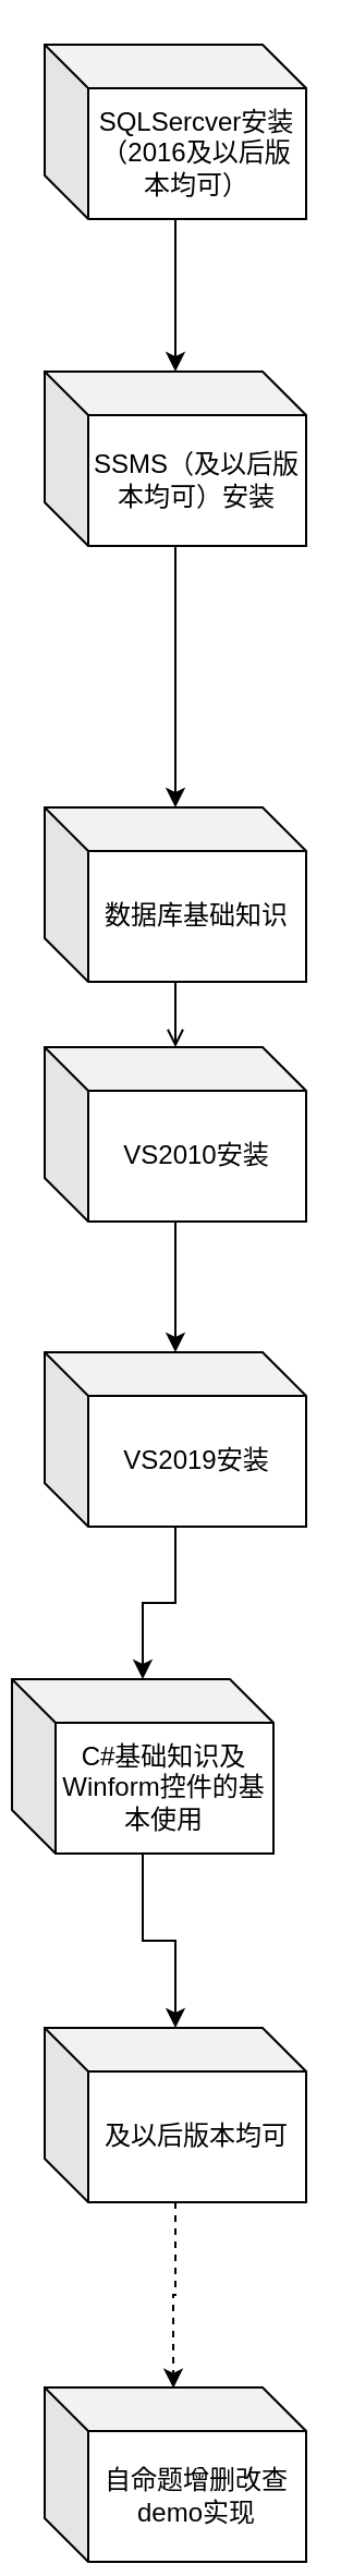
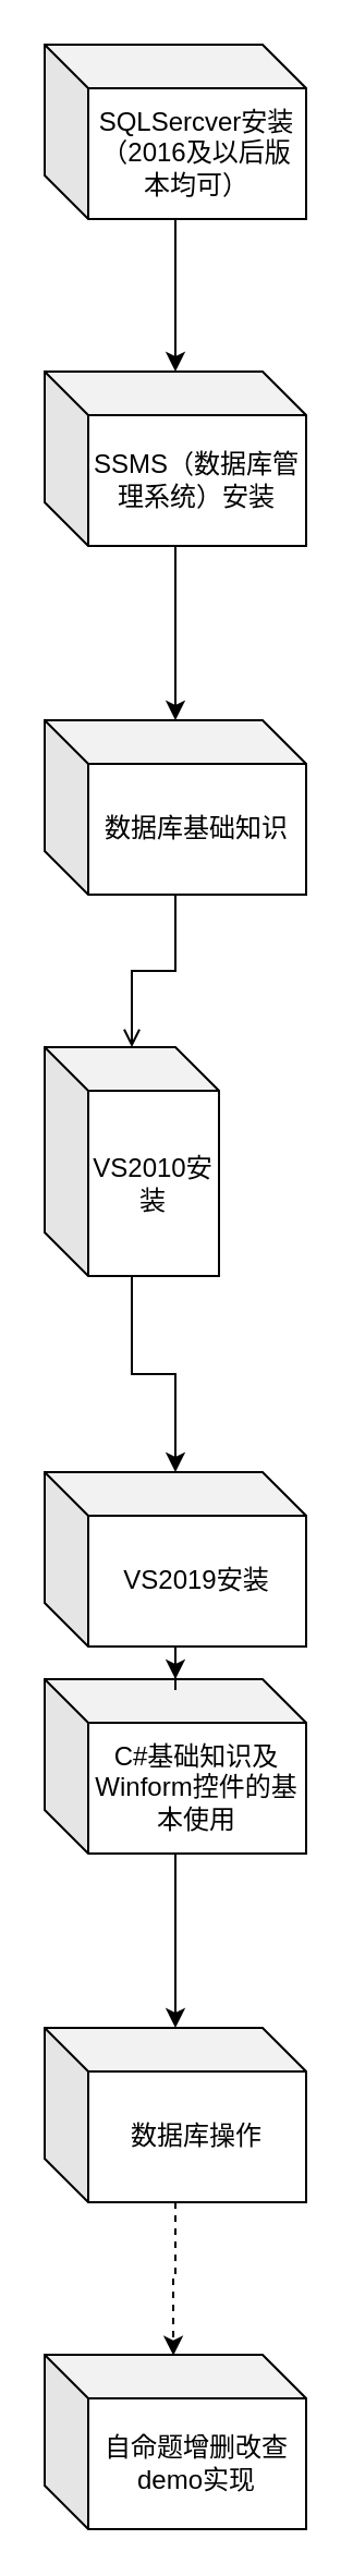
- <mxCell id="16" value="SSMS（及以后版本均可）安装" style="shape=cube;whiteSpace=wrap;html=1;boundedLbl=1;backgroundOutline=1;darkOpacity=0.05;darkOpacity2=0.1;" vertex="1" parent="1"><mxGeometry x="20" y="170" width="120" height="80" as="geometry" /></mxCell>
+ <mxCell id="16" value="SSMS（数据库管理系统）安装" style="shape=cube;whiteSpace=wrap;html=1;boundedLbl=1;backgroundOutline=1;darkOpacity=0.05;darkOpacity2=0.1;" vertex="1" parent="1"><mxGeometry x="20" y="170" width="120" height="80" as="geometry" /></mxCell>
- <mxCell id="3" value="数据库基础知识" style="shape=cube;whiteSpace=wrap;html=1;boundedLbl=1;backgroundOutline=1;darkOpacity=0.05;darkOpacity2=0.1;" vertex="1" parent="1"><mxGeometry x="20" y="370" width="120" height="80" as="geometry" /></mxCell>
+ <mxCell id="3" value="数据库基础知识" style="shape=cube;whiteSpace=wrap;html=1;boundedLbl=1;backgroundOutline=1;darkOpacity=0.05;darkOpacity2=0.1;" vertex="1" parent="1"><mxGeometry x="20" y="330" width="120" height="80" as="geometry" /></mxCell>
- <mxCell id="7" value="VS2010安装" style="shape=cube;whiteSpace=wrap;html=1;boundedLbl=1;backgroundOutline=1;darkOpacity=0.05;darkOpacity2=0.1;" vertex="1" parent="1"><mxGeometry x="20" y="480" width="120" height="80" as="geometry" /></mxCell>
+ <mxCell id="7" value="VS2010安装" style="shape=cube;whiteSpace=wrap;html=1;boundedLbl=1;backgroundOutline=1;darkOpacity=0.05;darkOpacity2=0.1;" vertex="1" parent="1"><mxGeometry x="20" y="480" width="80" height="105" as="geometry" /></mxCell>
- <mxCell id="9" value="VS2019安装" style="shape=cube;whiteSpace=wrap;html=1;boundedLbl=1;backgroundOutline=1;darkOpacity=0.05;darkOpacity2=0.1;" vertex="1" parent="1"><mxGeometry x="20" y="620" width="120" height="80" as="geometry" /></mxCell>
+ <mxCell id="9" value="VS2019安装" style="shape=cube;whiteSpace=wrap;html=1;boundedLbl=1;backgroundOutline=1;darkOpacity=0.05;darkOpacity2=0.1;" vertex="1" parent="1"><mxGeometry x="20" y="675" width="120" height="80" as="geometry" /></mxCell>
- <mxCell id="5" value="C#基础知识及Winform控件的基本使用" style="shape=cube;whiteSpace=wrap;html=1;boundedLbl=1;backgroundOutline=1;darkOpacity=0.05;darkOpacity2=0.1;" vertex="1" parent="1"><mxGeometry x="5" y="770" width="120" height="80" as="geometry" /></mxCell>
+ <mxCell id="5" value="C#基础知识及Winform控件的基本使用" style="shape=cube;whiteSpace=wrap;html=1;boundedLbl=1;backgroundOutline=1;darkOpacity=0.05;darkOpacity2=0.1;" vertex="1" parent="1"><mxGeometry x="20" y="770" width="120" height="80" as="geometry" /></mxCell>
- <mxCell id="12" value="及以后版本均可" style="shape=cube;whiteSpace=wrap;html=1;boundedLbl=1;backgroundOutline=1;darkOpacity=0.05;darkOpacity2=0.1;" vertex="1" parent="1"><mxGeometry x="20" y="930" width="120" height="80" as="geometry" /></mxCell>
+ <mxCell id="12" value="数据库操作" style="shape=cube;whiteSpace=wrap;html=1;boundedLbl=1;backgroundOutline=1;darkOpacity=0.05;darkOpacity2=0.1;" vertex="1" parent="1"><mxGeometry x="20" y="930" width="120" height="80" as="geometry" /></mxCell>
- <mxCell id="13" value="自命题增删改查demo实现" style="shape=cube;whiteSpace=wrap;html=1;boundedLbl=1;backgroundOutline=1;darkOpacity=0.05;darkOpacity2=0.1;" vertex="1" parent="1"><mxGeometry x="20" y="1095" width="120" height="80" as="geometry" /></mxCell>
+ <mxCell id="13" value="自命题增删改查demo实现" style="shape=cube;whiteSpace=wrap;html=1;boundedLbl=1;backgroundOutline=1;darkOpacity=0.05;darkOpacity2=0.1;" vertex="1" parent="1"><mxGeometry x="20" y="1080" width="120" height="80" as="geometry" /></mxCell>
